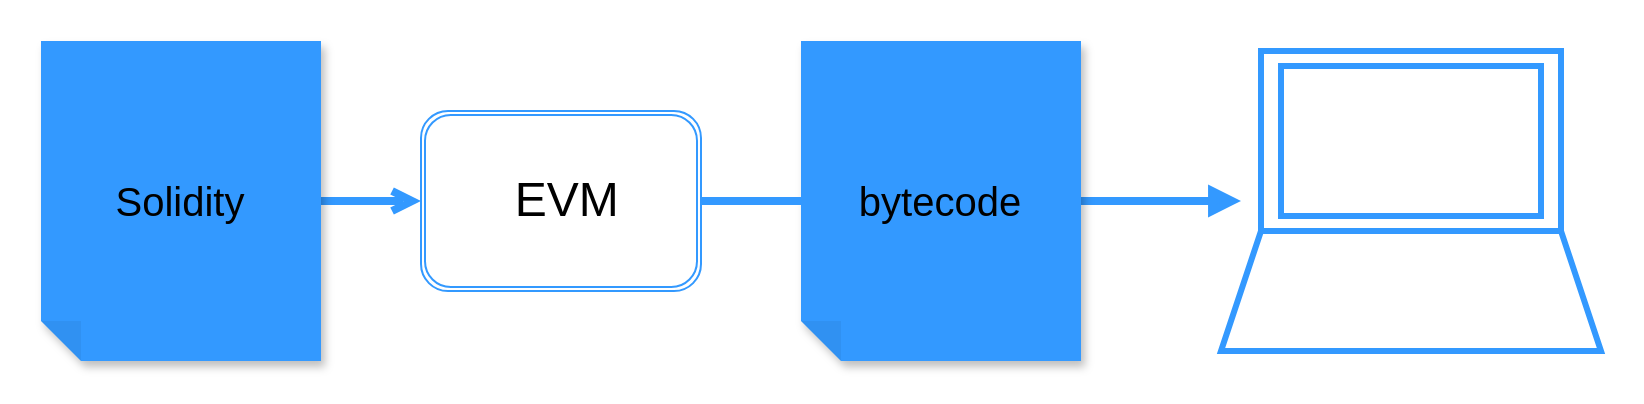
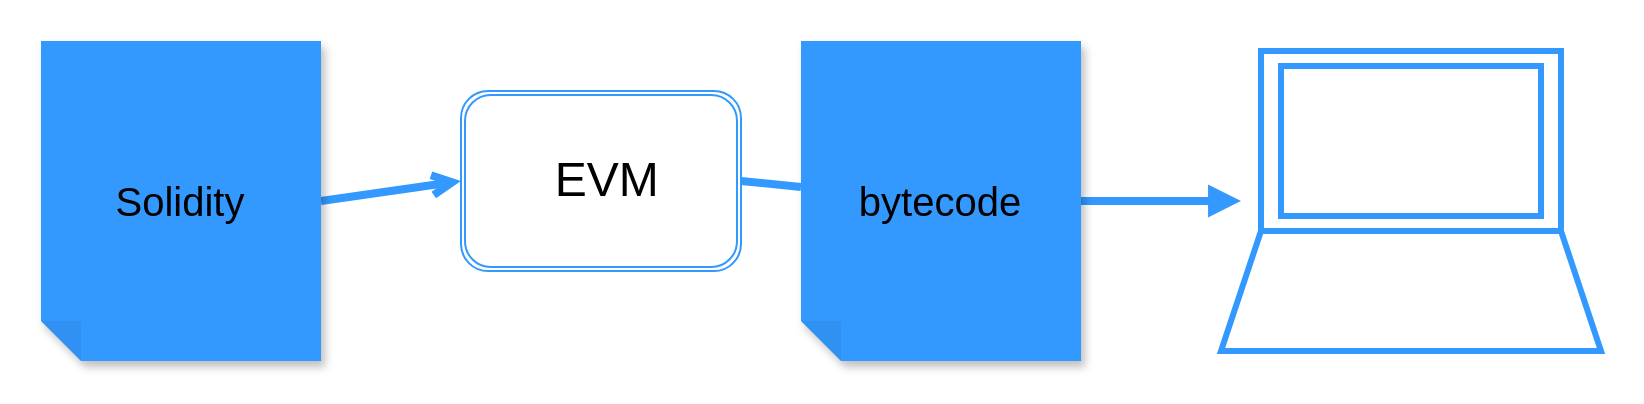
- <mxCell id="3" value="&lt;font style=&quot;&quot;&gt;&lt;span style=&quot;font-size: 24px;&quot;&gt;&amp;nbsp;&lt;/span&gt;&lt;font style=&quot;font-size: 24px;&quot;&gt;EVM&lt;/font&gt;&lt;/font&gt;" style="shape=ext;double=1;rounded=1;whiteSpace=wrap;html=1;strokeColor=#3399FF;" vertex="1" parent="2"><mxGeometry x="190" y="35" width="140" height="90" as="geometry" /></mxCell>
+ <mxCell id="3" value="&lt;font style=&quot;&quot;&gt;&lt;span style=&quot;font-size: 24px;&quot;&gt;&amp;nbsp;&lt;/span&gt;&lt;font style=&quot;font-size: 24px;&quot;&gt;EVM&lt;/font&gt;&lt;/font&gt;" style="shape=ext;double=1;rounded=1;whiteSpace=wrap;html=1;strokeColor=#3399FF;" vertex="1" parent="2"><mxGeometry x="210" y="25" width="140" height="90" as="geometry" /></mxCell>
